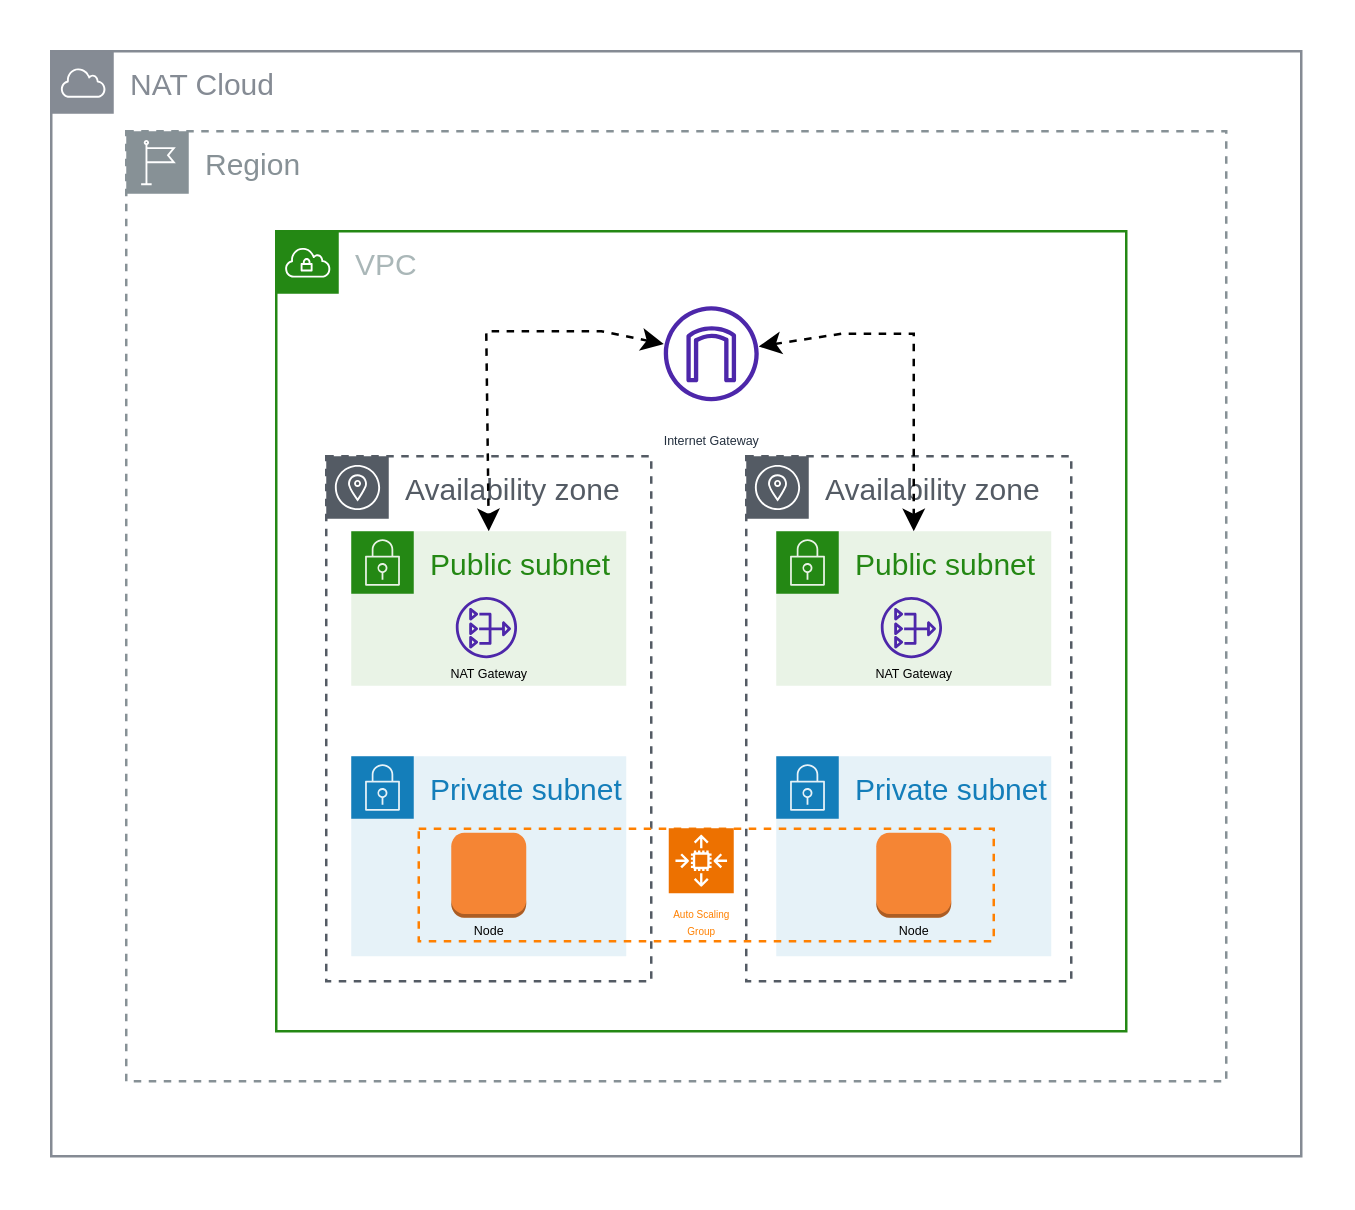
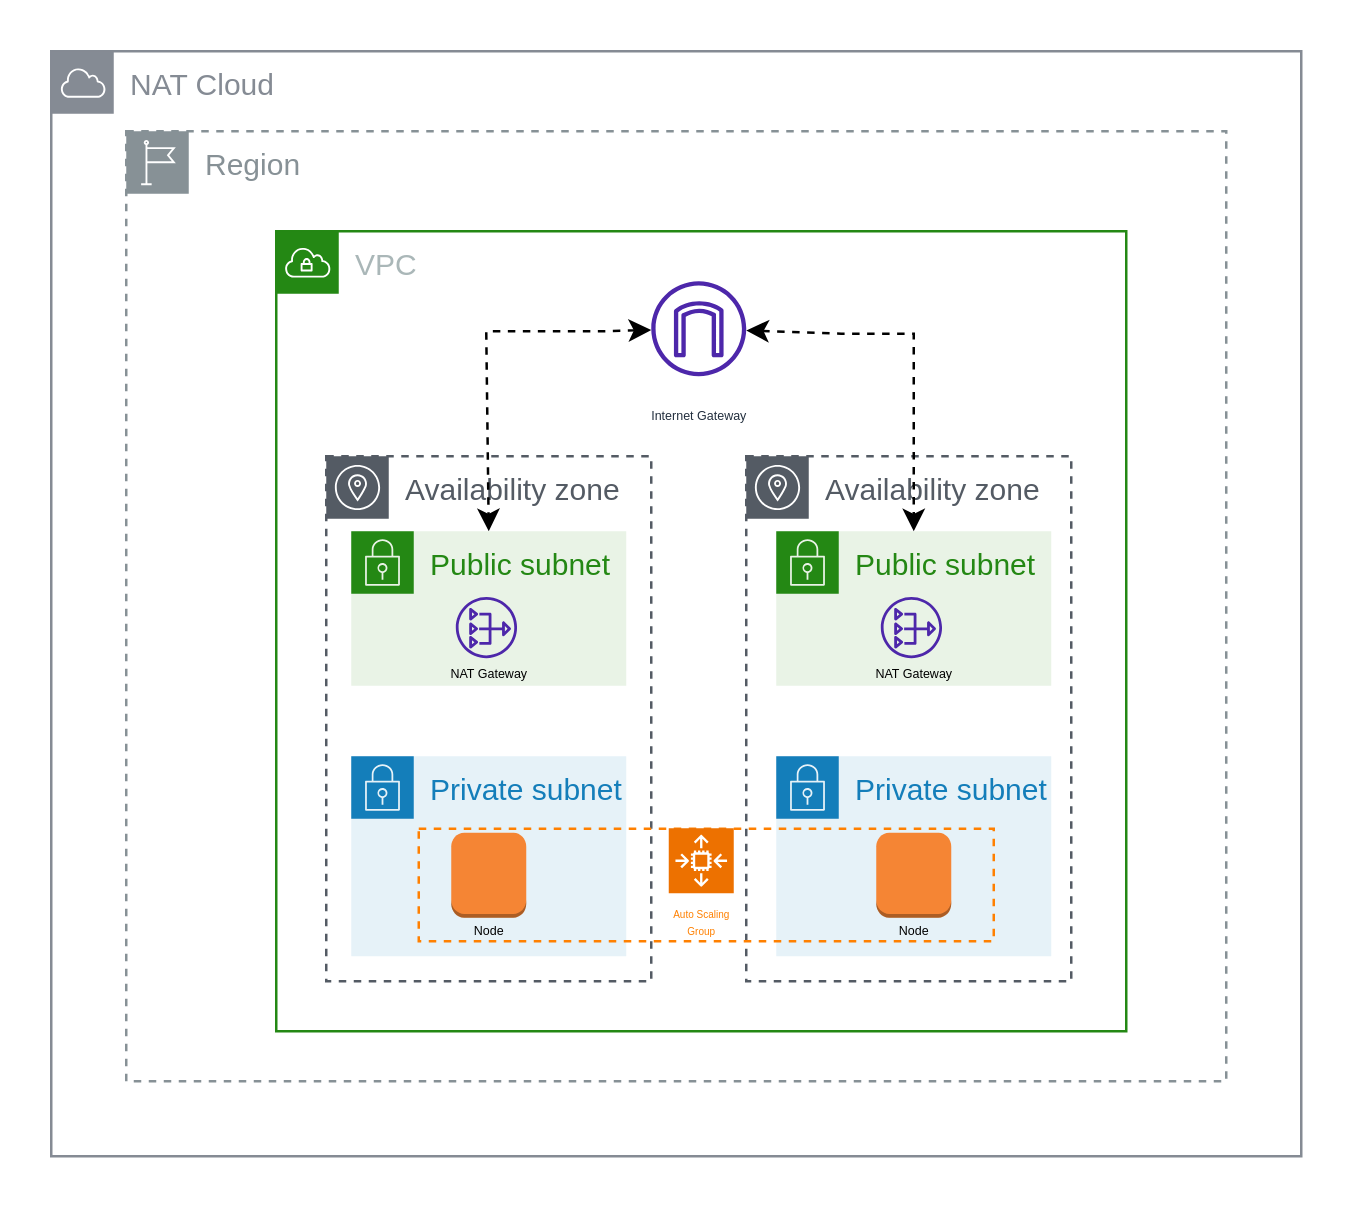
- <mxCell id="7" value="&lt;font style=&quot;font-size: 5px;&quot;&gt;Internet Gateway&lt;/font&gt;" style="sketch=0;outlineConnect=0;fontColor=#232F3E;gradientColor=none;fillColor=#4D27AA;strokeColor=none;dashed=0;verticalLabelPosition=bottom;verticalAlign=top;align=center;html=1;fontSize=12;fontStyle=0;aspect=fixed;pointerEvents=1;shape=mxgraph.aws4.internet_gateway;" parent="1" vertex="1"><mxGeometry x="265" y="122" width="38" height="38" as="geometry" /></mxCell>
+ <mxCell id="7" value="&lt;font style=&quot;font-size: 5px;&quot;&gt;Internet Gateway&lt;/font&gt;" style="sketch=0;outlineConnect=0;fontColor=#232F3E;gradientColor=none;fillColor=#4D27AA;strokeColor=none;dashed=0;verticalLabelPosition=bottom;verticalAlign=top;align=center;html=1;fontSize=12;fontStyle=0;aspect=fixed;pointerEvents=1;shape=mxgraph.aws4.internet_gateway;" parent="1" vertex="1"><mxGeometry x="260" y="112" width="38" height="38" as="geometry" /></mxCell>
